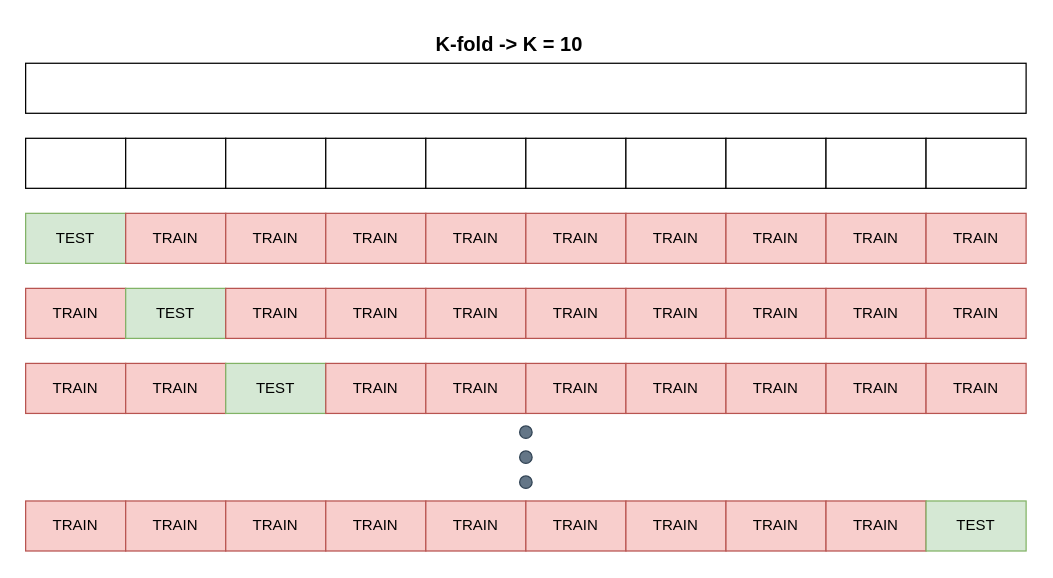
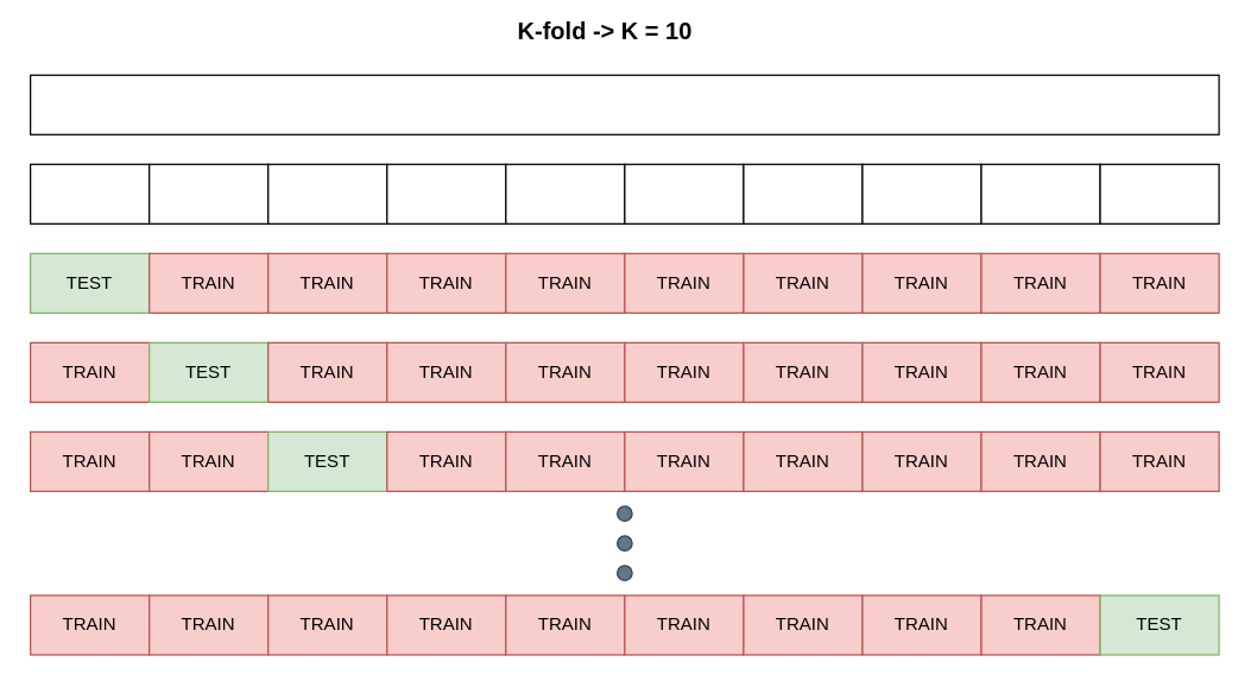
- <mxCell id="13" value="K-fold -&amp;gt; K = 10" style="text;html=1;strokeColor=none;fillColor=none;align=center;verticalAlign=middle;whiteSpace=wrap;rounded=0;fontStyle=1;fontSize=16;" vertex="1" parent="1"><mxGeometry x="347" y="20" width="120" height="30" as="geometry" /></mxCell>
+ <mxCell id="13" value="K-fold -&amp;gt; K = 10" style="text;html=1;strokeColor=none;fillColor=none;align=center;verticalAlign=middle;whiteSpace=wrap;rounded=0;fontStyle=1;fontSize=16;" vertex="1" parent="1"><mxGeometry x="347" y="5" width="120" height="30" as="geometry" /></mxCell>
